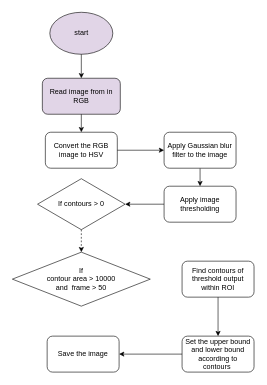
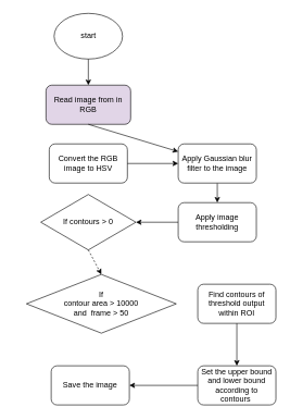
- <mxCell id="2" value="start" style="ellipse;whiteSpace=wrap;html=1;fillColor=#e1d5e7;" parent="1" vertex="1"><mxGeometry x="82.5" y="20" width="105" height="70" as="geometry" /></mxCell>
+ <mxCell id="2" value="start" style="ellipse;whiteSpace=wrap;html=1;" parent="1" vertex="1"><mxGeometry x="82.5" y="20" width="105" height="70" as="geometry" /></mxCell>
- <mxCell id="11" value="" style="endArrow=classic;html=1;exitX=0.5;exitY=1;exitDx=0;exitDy=0;entryX=0.5;entryY=0;entryDx=0;entryDy=0;" parent="1" source="3" target="4" edge="1"><mxGeometry width="50" height="50" relative="1" as="geometry"><mxPoint x="273" y="300" as="sourcePoint" /><mxPoint x="323" y="250" as="targetPoint" /></mxGeometry></mxCell>
+ <mxCell id="11" value="" style="endArrow=classic;html=1;exitX=0.5;exitY=1;exitDx=0;exitDy=0;" parent="1" source="3" target="18" edge="1"><mxGeometry width="50" height="50" relative="1" as="geometry"><mxPoint x="273" y="300" as="sourcePoint" /><mxPoint x="323" y="250" as="targetPoint" /></mxGeometry></mxCell>
- <mxCell id="7" value="If &lt;br&gt;contour area &amp;gt; 10000 &lt;br&gt;and&amp;nbsp; frame &amp;gt; 50" style="rhombus;whiteSpace=wrap;html=1;" parent="1" vertex="1"><mxGeometry x="20" y="420" width="230" height="90" as="geometry" /></mxCell>
+ <mxCell id="7" value="If &lt;br&gt;contour area &amp;gt; 10000 &lt;br&gt;and&amp;nbsp; frame &amp;gt; 50" style="rhombus;whiteSpace=wrap;html=1;" parent="1" vertex="1"><mxGeometry x="40" y="420" width="230" height="90" as="geometry" /></mxCell>
